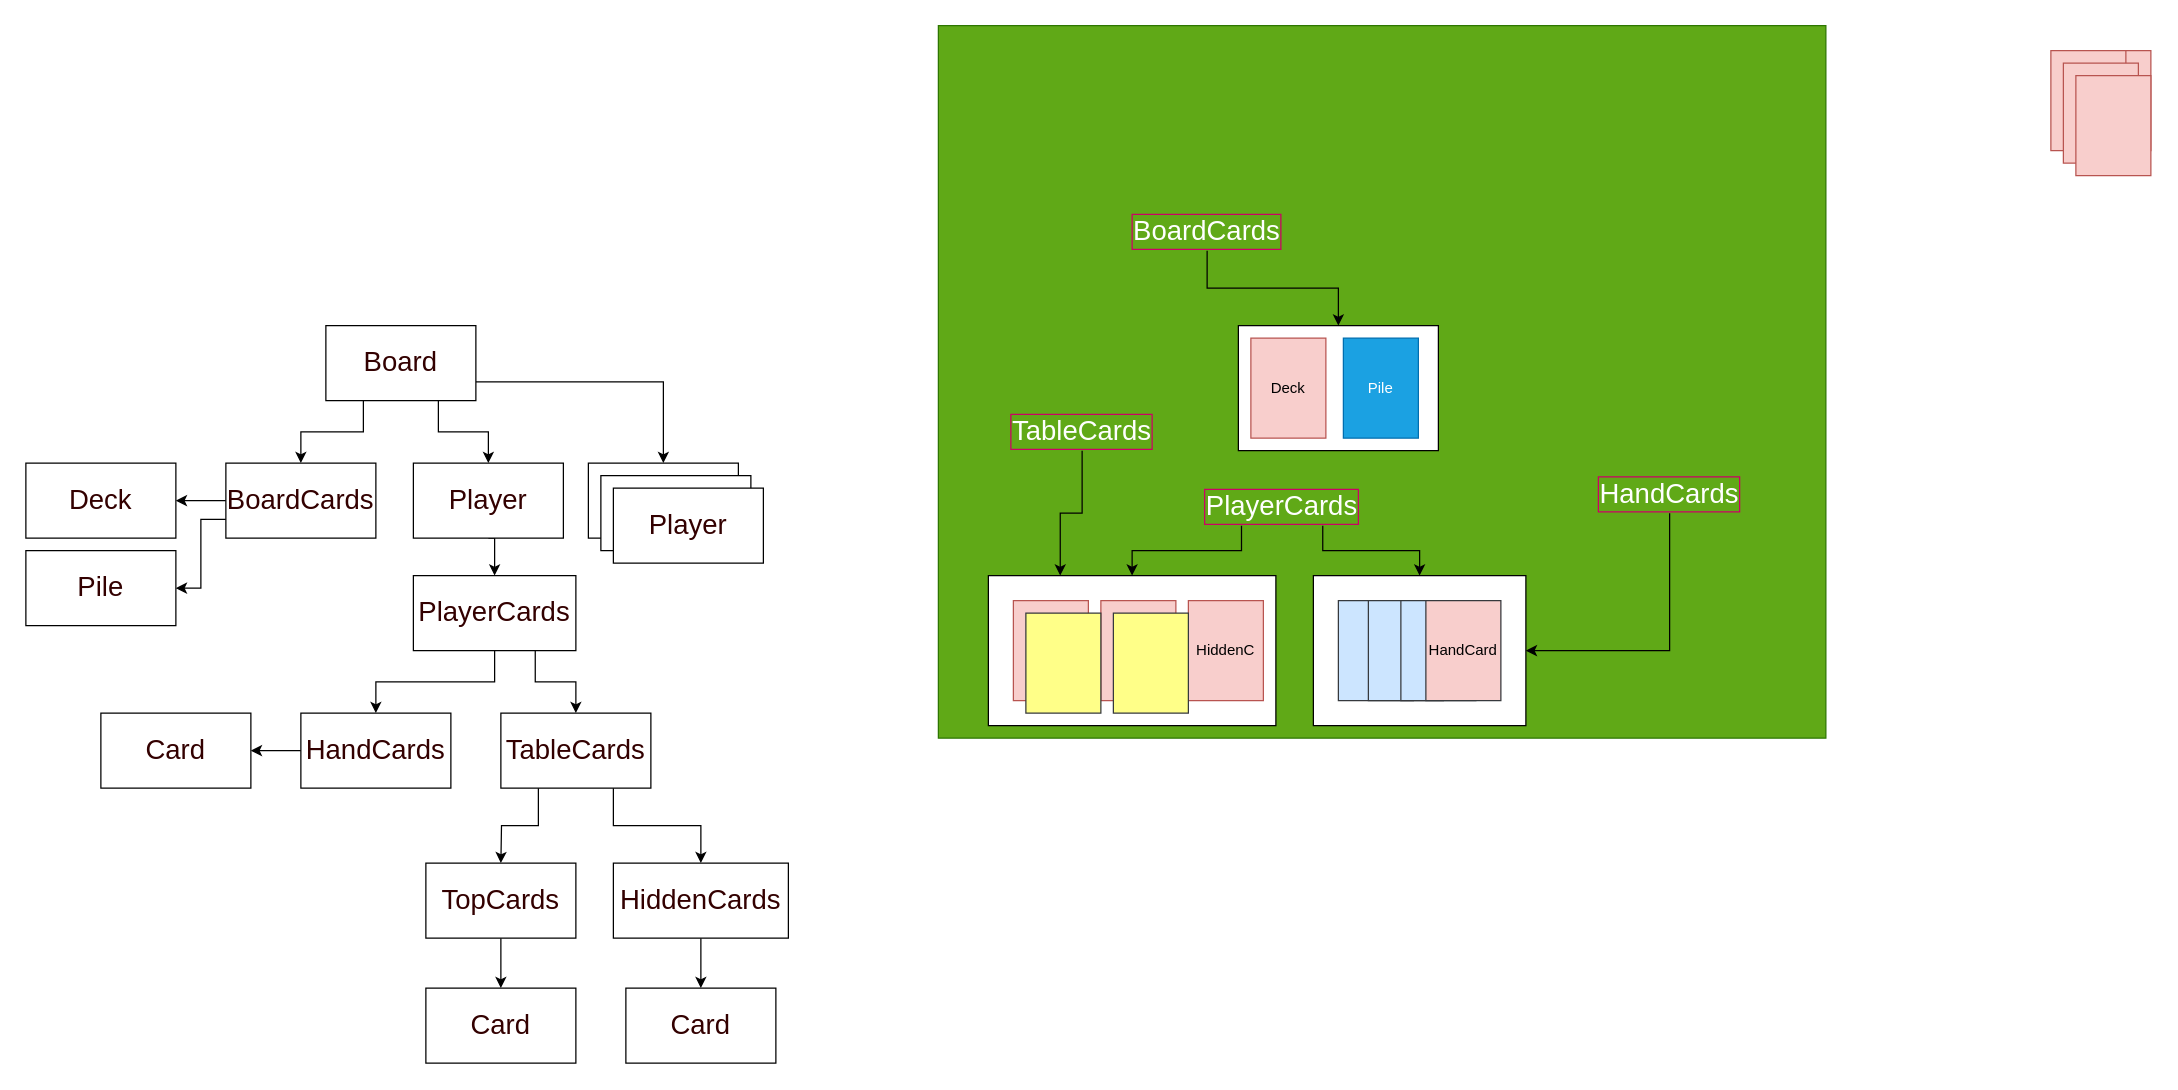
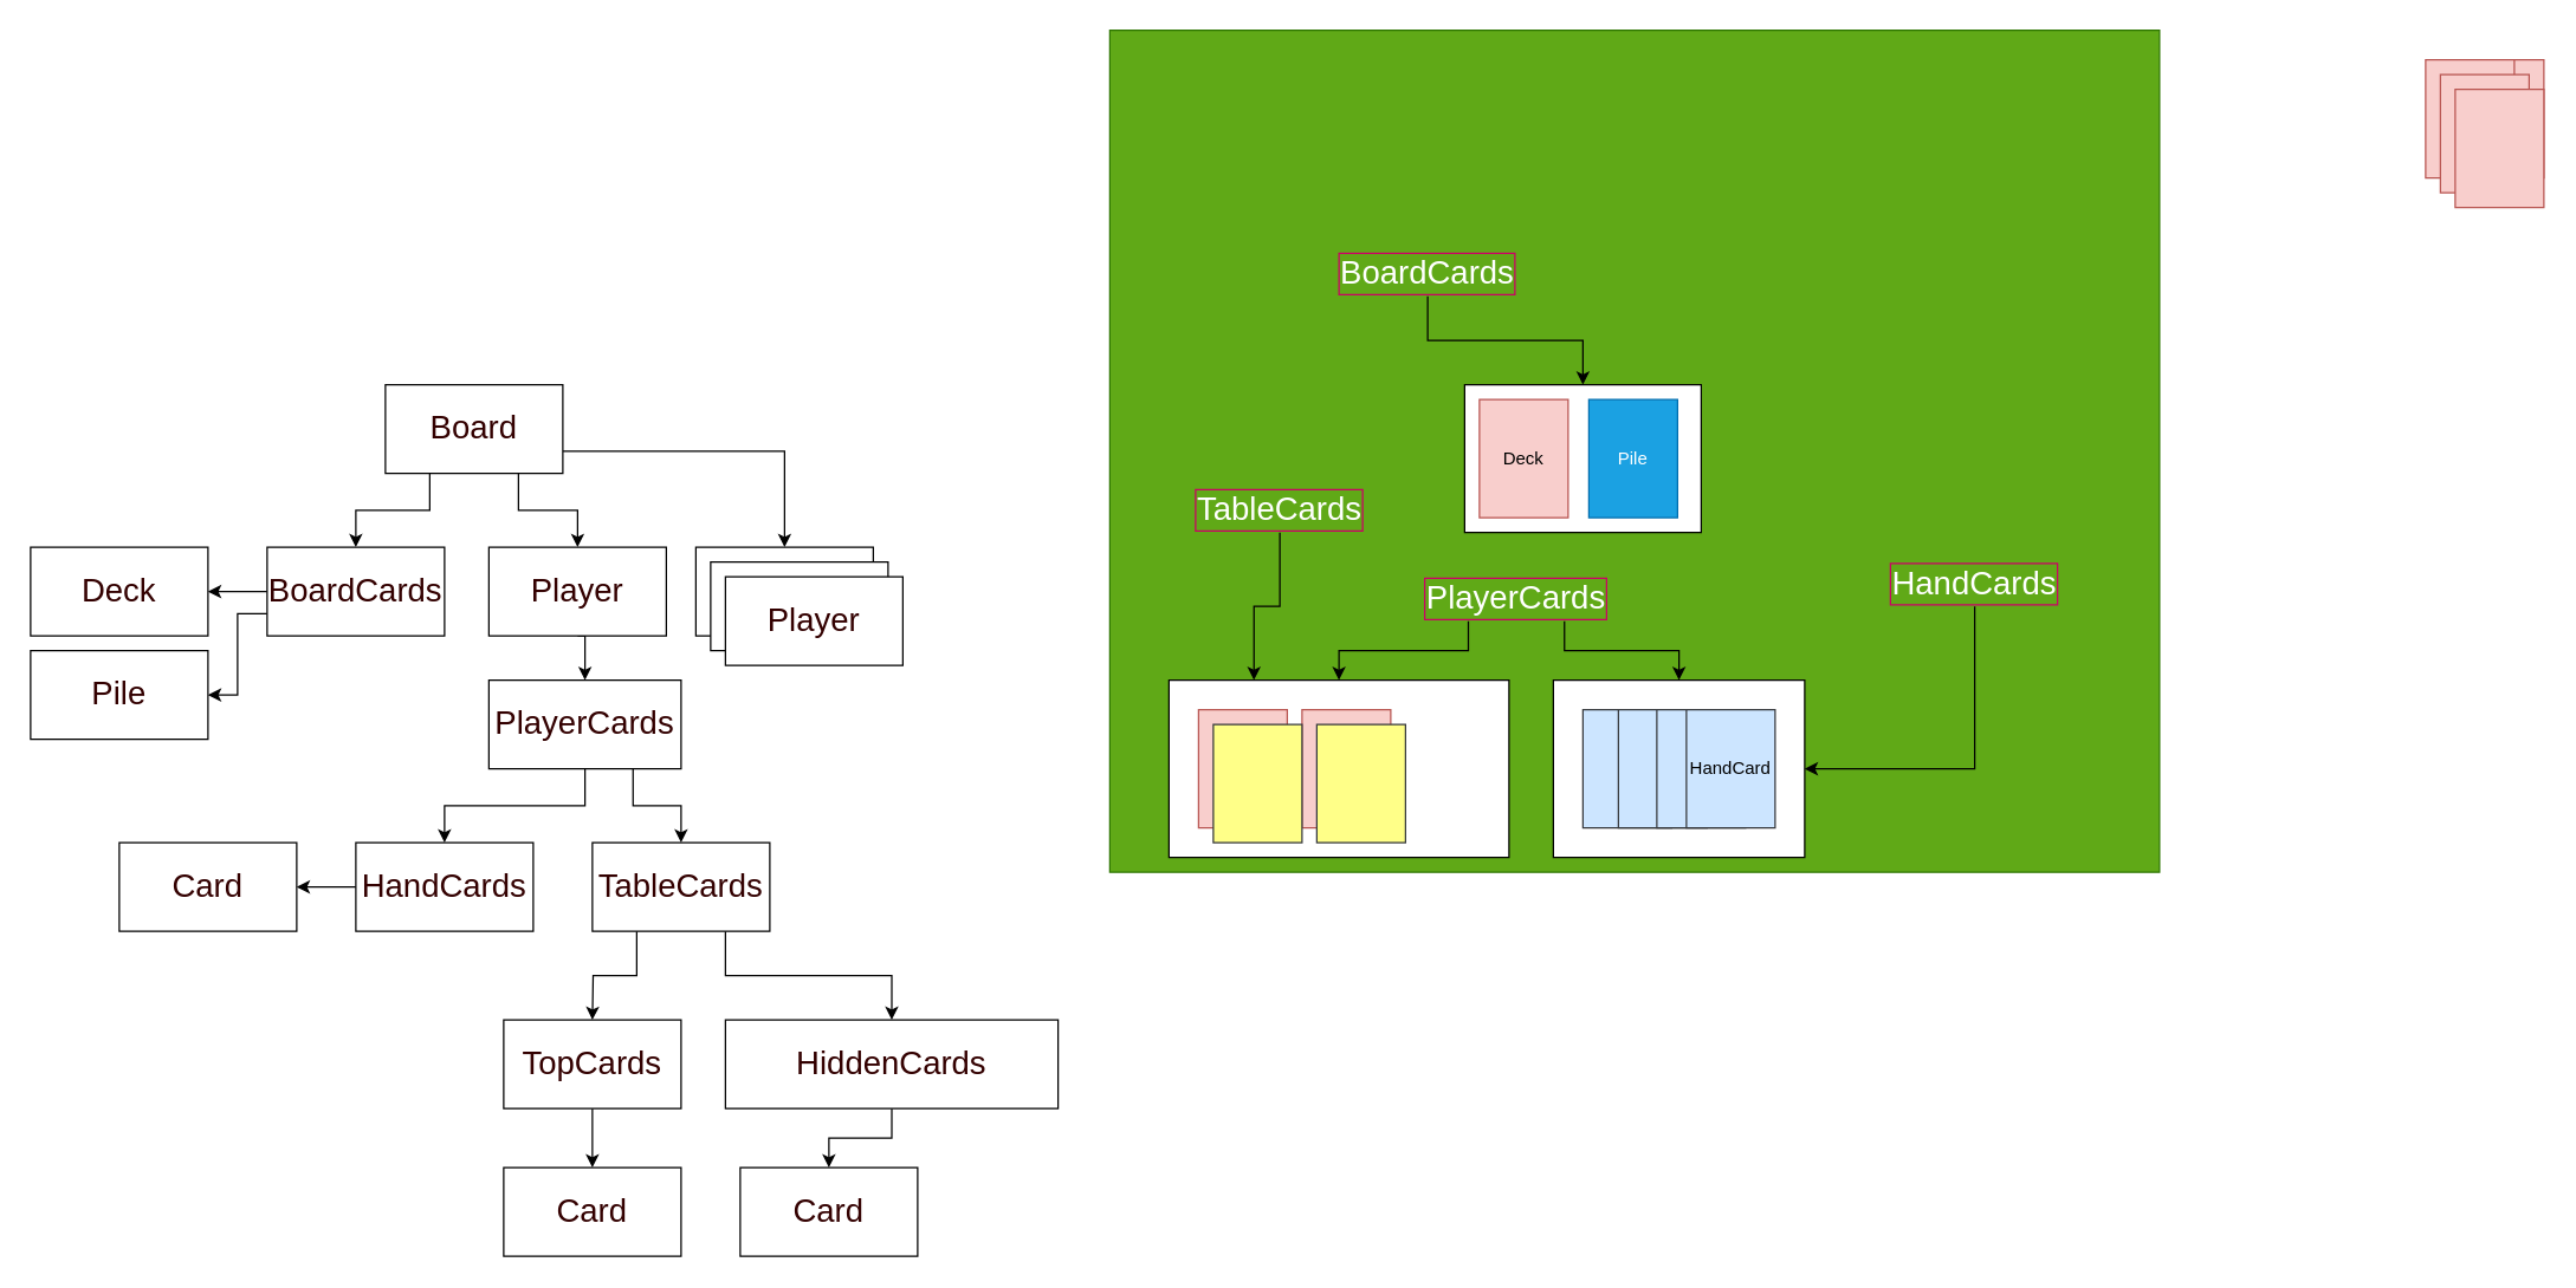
- <mxCell id="12" value="HiddenC" style="rounded=0;whiteSpace=wrap;html=1;fillColor=#f8cecc;strokeColor=#b85450;" vertex="1" parent="7"><mxGeometry x="950" y="480" width="60" height="80" as="geometry" /></mxCell>
- <mxCell id="22" value="HandCard" style="rounded=0;whiteSpace=wrap;html=1;fillColor=#f8cecc;strokeColor=#36393d;" vertex="1" parent="7"><mxGeometry x="1140" y="480" width="60" height="80" as="geometry" /></mxCell>
+ <mxCell id="22" value="HandCard" style="rounded=0;whiteSpace=wrap;html=1;fillColor=#cce5ff;strokeColor=#36393d;" vertex="1" parent="7"><mxGeometry x="1140" y="480" width="60" height="80" as="geometry" /></mxCell>
- <mxCell id="58" value="&lt;font color=&quot;#330000&quot;&gt;HiddenCards&lt;/font&gt;" style="rounded=0;whiteSpace=wrap;html=1;strokeColor=#000000;fontSize=22;fontColor=#FFFFFF;" vertex="1" parent="33"><mxGeometry x="490" y="690" width="140" height="60" as="geometry" /></mxCell>
+ <mxCell id="58" value="&lt;font color=&quot;#330000&quot;&gt;HiddenCards&lt;/font&gt;" style="rounded=0;whiteSpace=wrap;html=1;strokeColor=#000000;fontSize=22;fontColor=#FFFFFF;" vertex="1" parent="33"><mxGeometry x="490" y="690" width="225" height="60" as="geometry" /></mxCell>
